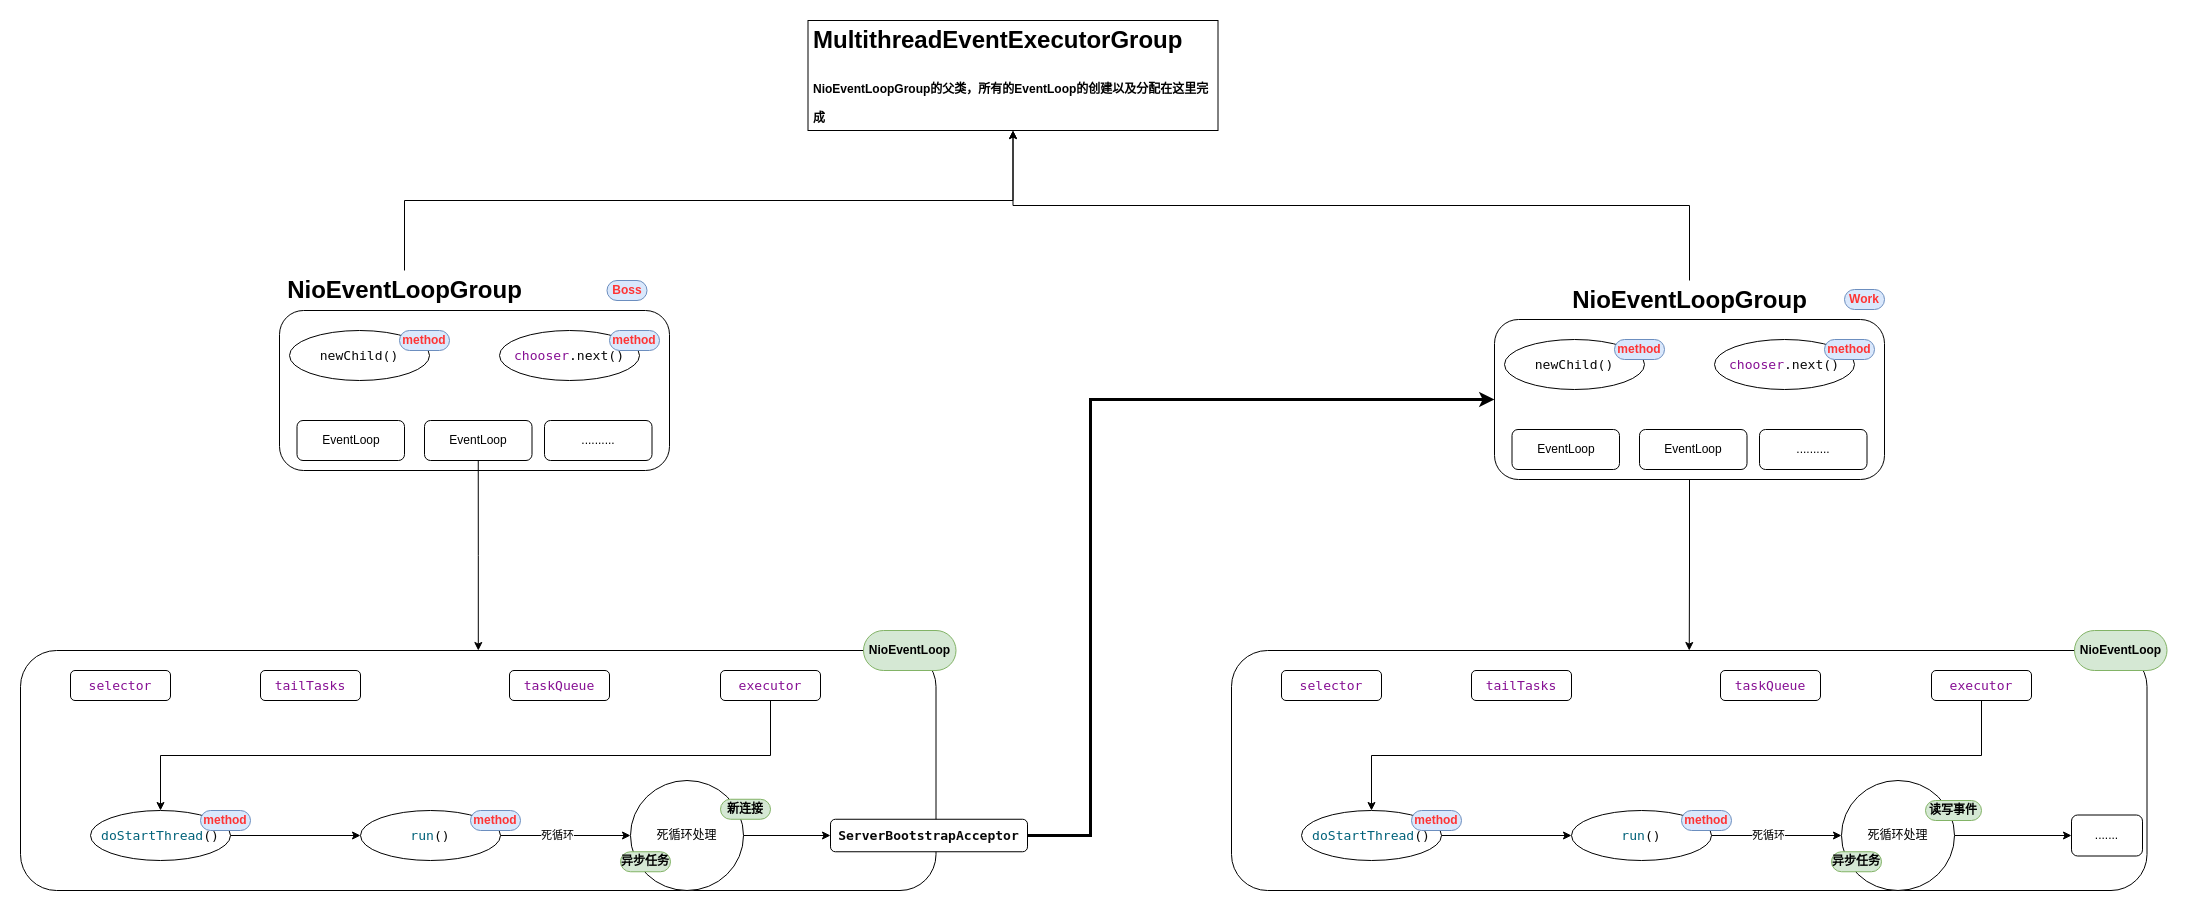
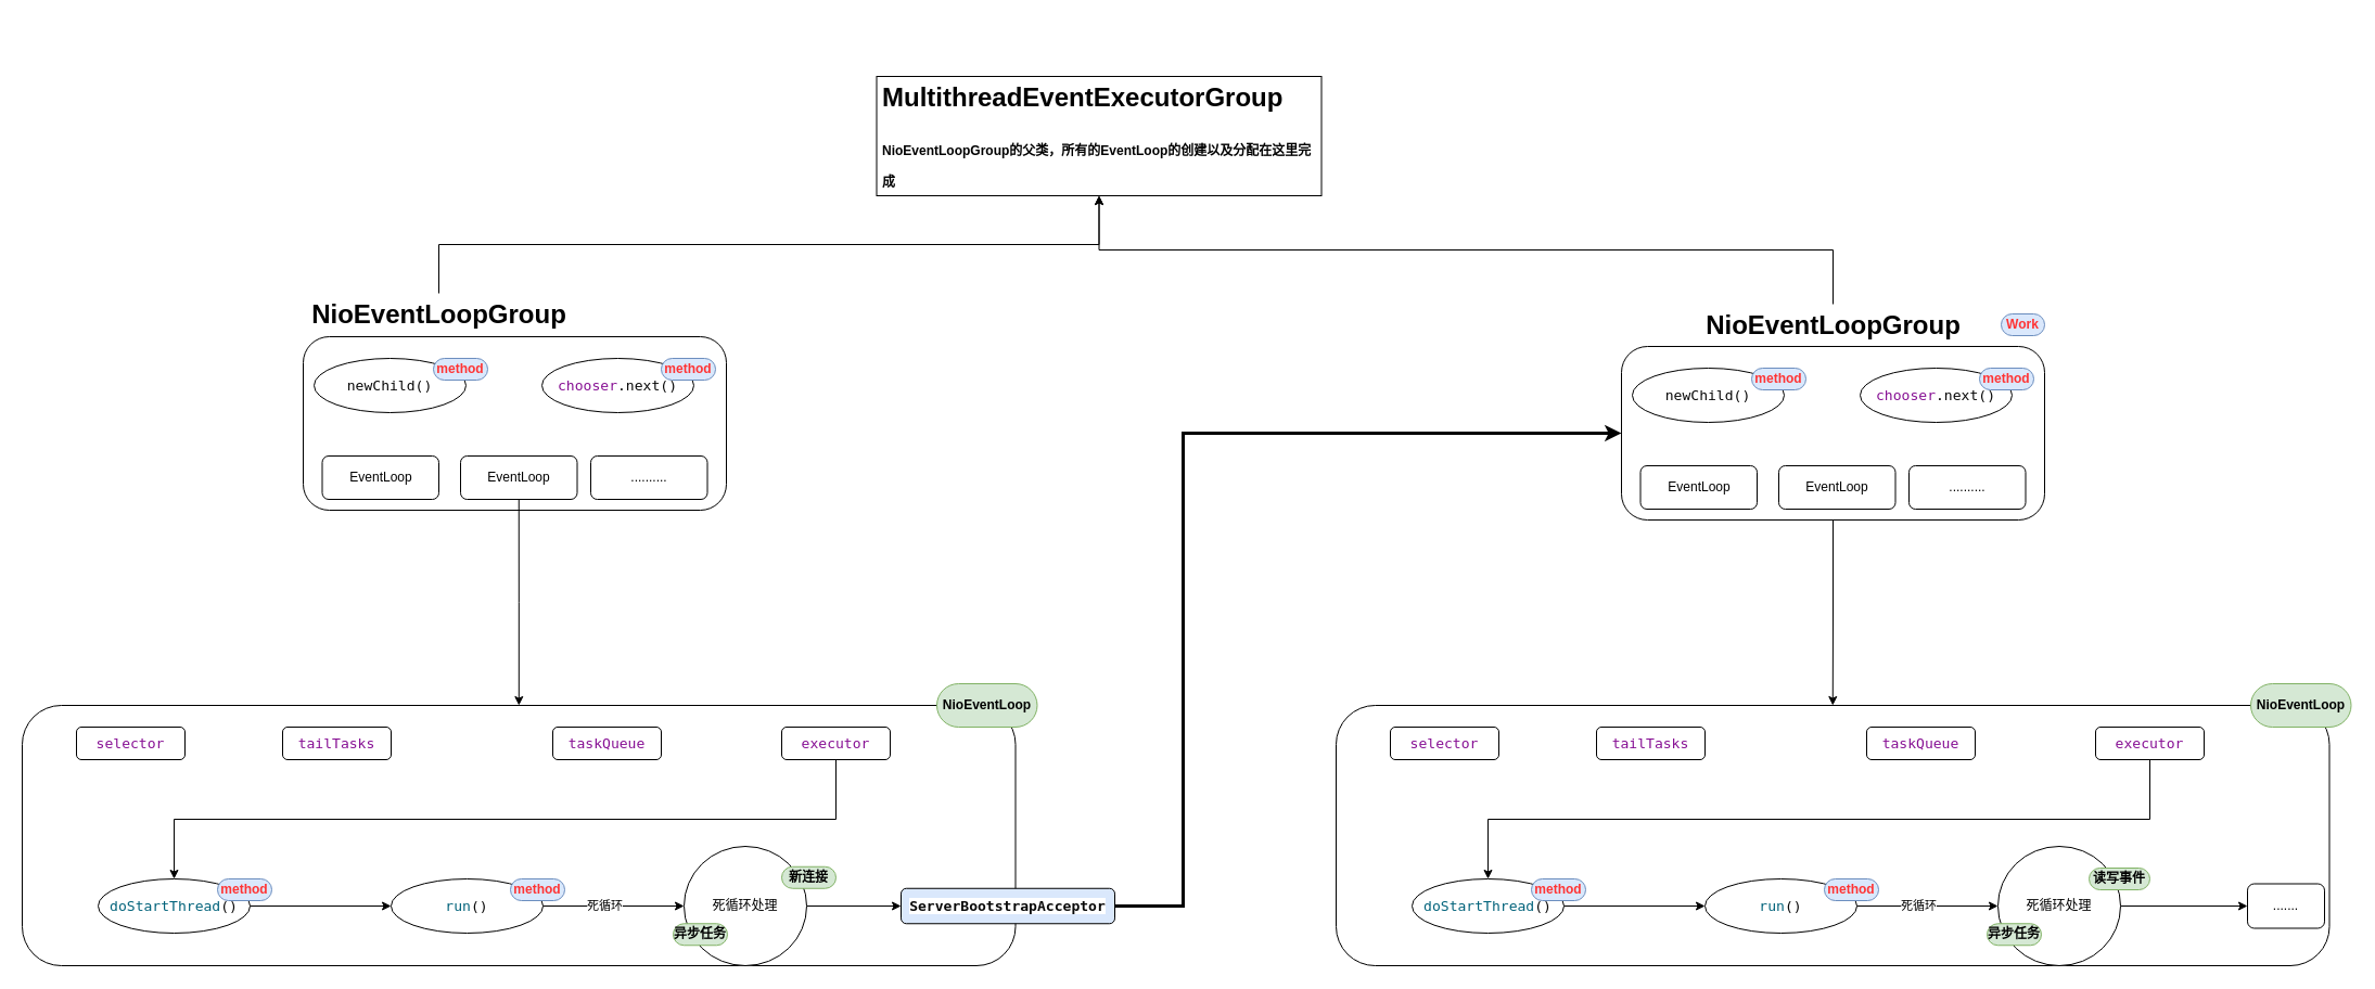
- <mxCell id="15" value="&lt;h1&gt;MultithreadEventExecutorGroup&lt;/h1&gt;&lt;h1&gt;&lt;span style=&quot;font-size: 12px&quot;&gt;NioEventLoopGroup的父类，所有的EventLoop的创建以及分配在这里完成&lt;/span&gt;&lt;br&gt;&lt;/h1&gt;" style="text;html=1;fillColor=none;spacing=5;spacingTop=-20;whiteSpace=wrap;overflow=hidden;rounded=0;strokeColor=#000000;" parent="1" vertex="1"><mxGeometry x="807.5" width="410" height="110" as="geometry" y="20" /></mxCell>
+ <mxCell id="15" value="&lt;h1&gt;MultithreadEventExecutorGroup&lt;/h1&gt;&lt;h1&gt;&lt;span style=&quot;font-size: 12px&quot;&gt;NioEventLoopGroup的父类，所有的EventLoop的创建以及分配在这里完成&lt;/span&gt;&lt;br&gt;&lt;/h1&gt;" style="text;html=1;fillColor=none;spacing=5;spacingTop=-20;whiteSpace=wrap;overflow=hidden;rounded=0;strokeColor=#000000;" parent="1" vertex="1"><mxGeometry x="807.5" y="70" width="410" height="110" as="geometry" /></mxCell>
- <mxCell id="9" value="&lt;b&gt;&lt;font color=&quot;#ff3333&quot;&gt;Boss&lt;/font&gt;&lt;/b&gt;" style="text;html=1;strokeColor=#6c8ebf;align=center;verticalAlign=middle;whiteSpace=wrap;rounded=1;fillColor=#dae8fc;arcSize=50;" parent="1" vertex="1"><mxGeometry x="606.5" y="280" width="40" height="20" as="geometry" /></mxCell>
- <mxCell id="42" value="&lt;pre style=&quot;background-color: #ffffff ; color: #080808 ; font-family: &amp;#34;jetbrains mono&amp;#34; , monospace ; font-size: 9.8pt&quot;&gt;&lt;b&gt;ServerBootstrapAcceptor&lt;/b&gt;&lt;/pre&gt;" style="rounded=1;whiteSpace=wrap;html=1;strokeColor=#000000;fillColor=#ffffff;" parent="1" vertex="1"><mxGeometry x="830" y="818.75" width="197" height="32.5" as="geometry" /></mxCell>
+ <mxCell id="42" value="&lt;pre style=&quot;background-color: #ffffff ; color: #080808 ; font-family: &amp;#34;jetbrains mono&amp;#34; , monospace ; font-size: 9.8pt&quot;&gt;&lt;b&gt;ServerBootstrapAcceptor&lt;/b&gt;&lt;/pre&gt;" style="rounded=1;whiteSpace=wrap;html=1;strokeColor=#000000;fillColor=#dae8fc;" parent="1" vertex="1"><mxGeometry x="830" y="818.75" width="197" height="32.5" as="geometry" /></mxCell>
